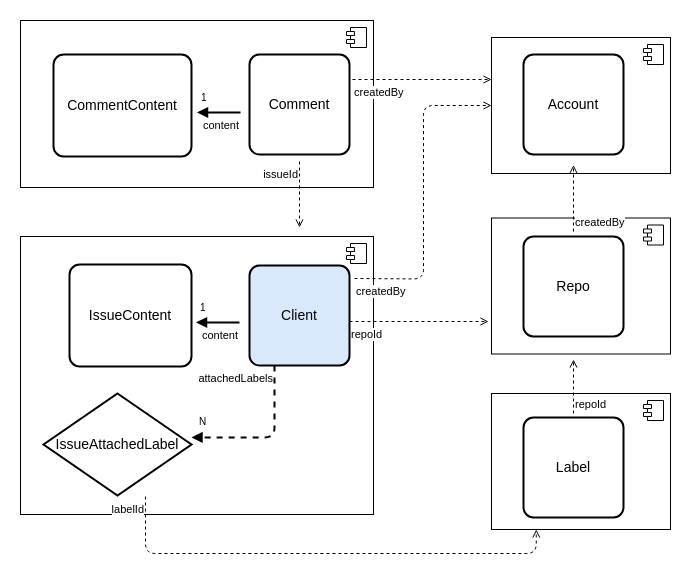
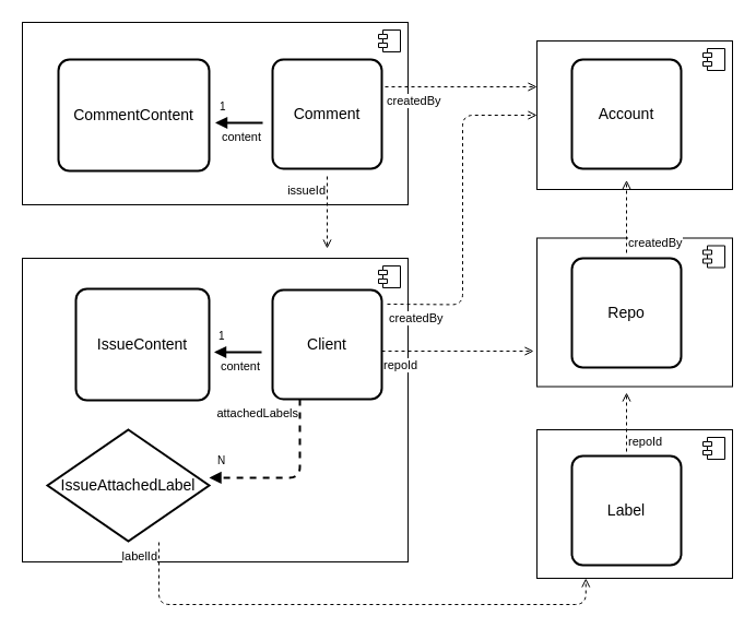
- <mxCell id="12" value="Client" style="strokeWidth=2;rounded=1;arcSize=10;whiteSpace=wrap;html=1;align=center;fontSize=14;fillColor=#dae8fc;" parent="1" vertex="1"><mxGeometry x="249" y="265" width="100" height="100" as="geometry" /></mxCell>
+ <mxCell id="12" value="Client" style="strokeWidth=2;rounded=1;arcSize=10;whiteSpace=wrap;html=1;align=center;fontSize=14;" parent="1" vertex="1"><mxGeometry x="249" y="265" width="100" height="100" as="geometry" /></mxCell>
